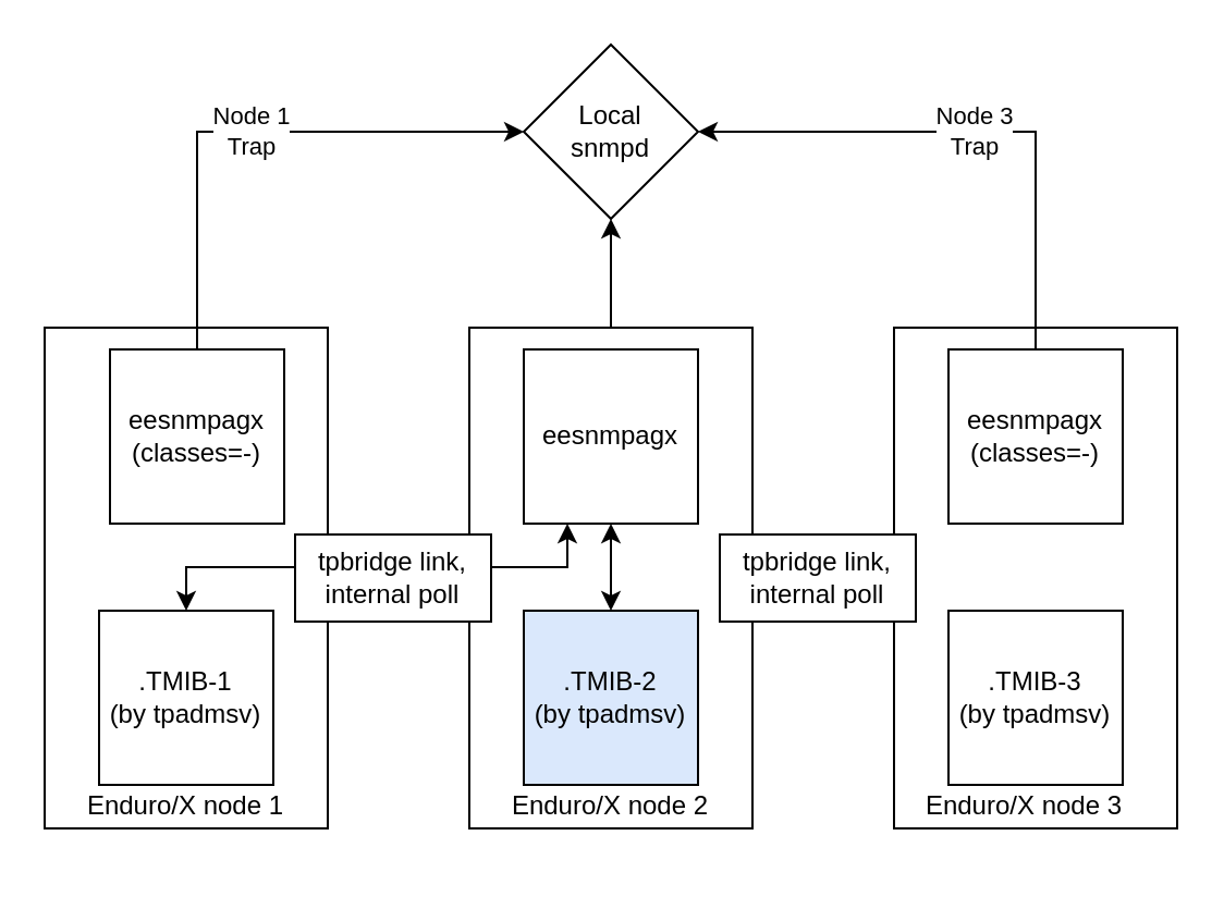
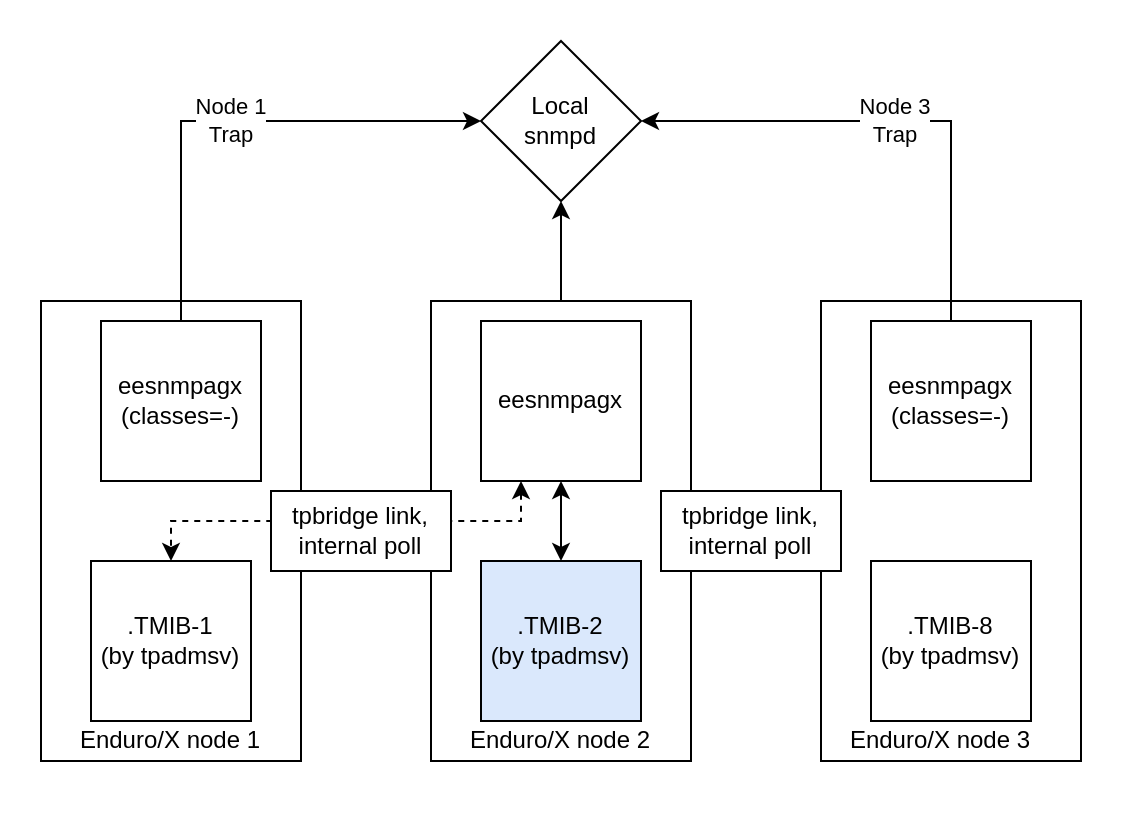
- <mxCell id="8" style="edgeStyle=orthogonalEdgeStyle;rounded=0;orthogonalLoop=1;jettySize=auto;html=1;exitX=0.25;exitY=1;exitDx=0;exitDy=0;startArrow=classic;startFill=1;" edge="1" parent="1" source="9" target="12"><mxGeometry relative="1" as="geometry"><Array as="points"><mxPoint x="260" y="260" /><mxPoint x="85" y="260" /></Array></mxGeometry></mxCell>
+ <mxCell id="8" style="edgeStyle=orthogonalEdgeStyle;rounded=0;orthogonalLoop=1;jettySize=auto;html=1;exitX=0.25;exitY=1;exitDx=0;exitDy=0;startArrow=classic;startFill=1;dashed=1;" edge="1" parent="1" source="9" target="12"><mxGeometry relative="1" as="geometry"><Array as="points"><mxPoint x="260" y="260" /><mxPoint x="85" y="260" /></Array></mxGeometry></mxCell>
- <mxCell id="11" value=".TMIB-3&lt;br&gt;(by tpadmsv)" style="whiteSpace=wrap;html=1;aspect=fixed;" parent="1" vertex="1"><mxGeometry x="435" y="280" width="80" height="80" as="geometry" /></mxCell>
+ <mxCell id="11" value=".TMIB-8&lt;br&gt;(by tpadmsv)" style="whiteSpace=wrap;html=1;aspect=fixed;" parent="1" vertex="1"><mxGeometry x="435" y="280" width="80" height="80" as="geometry" /></mxCell>
